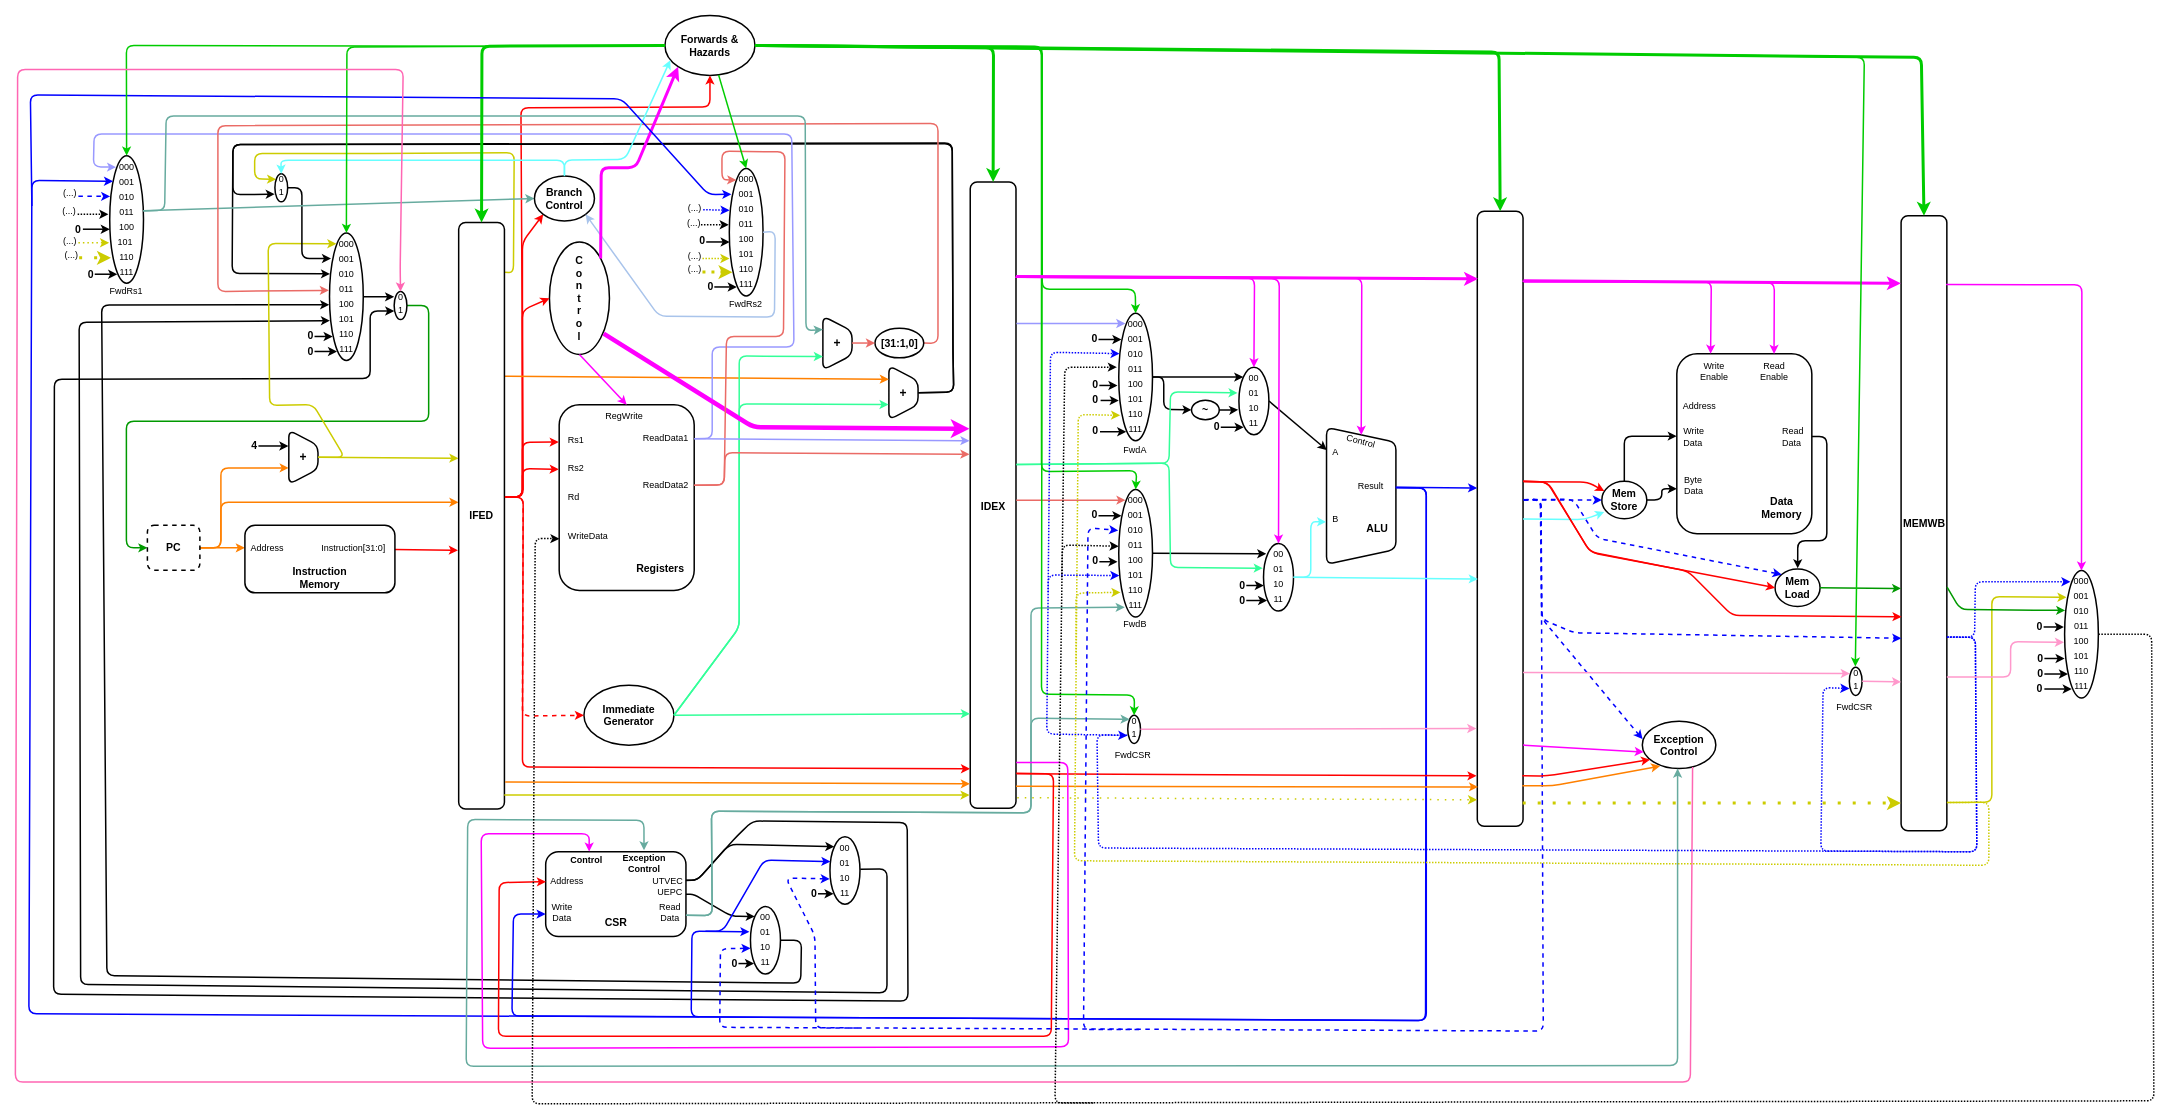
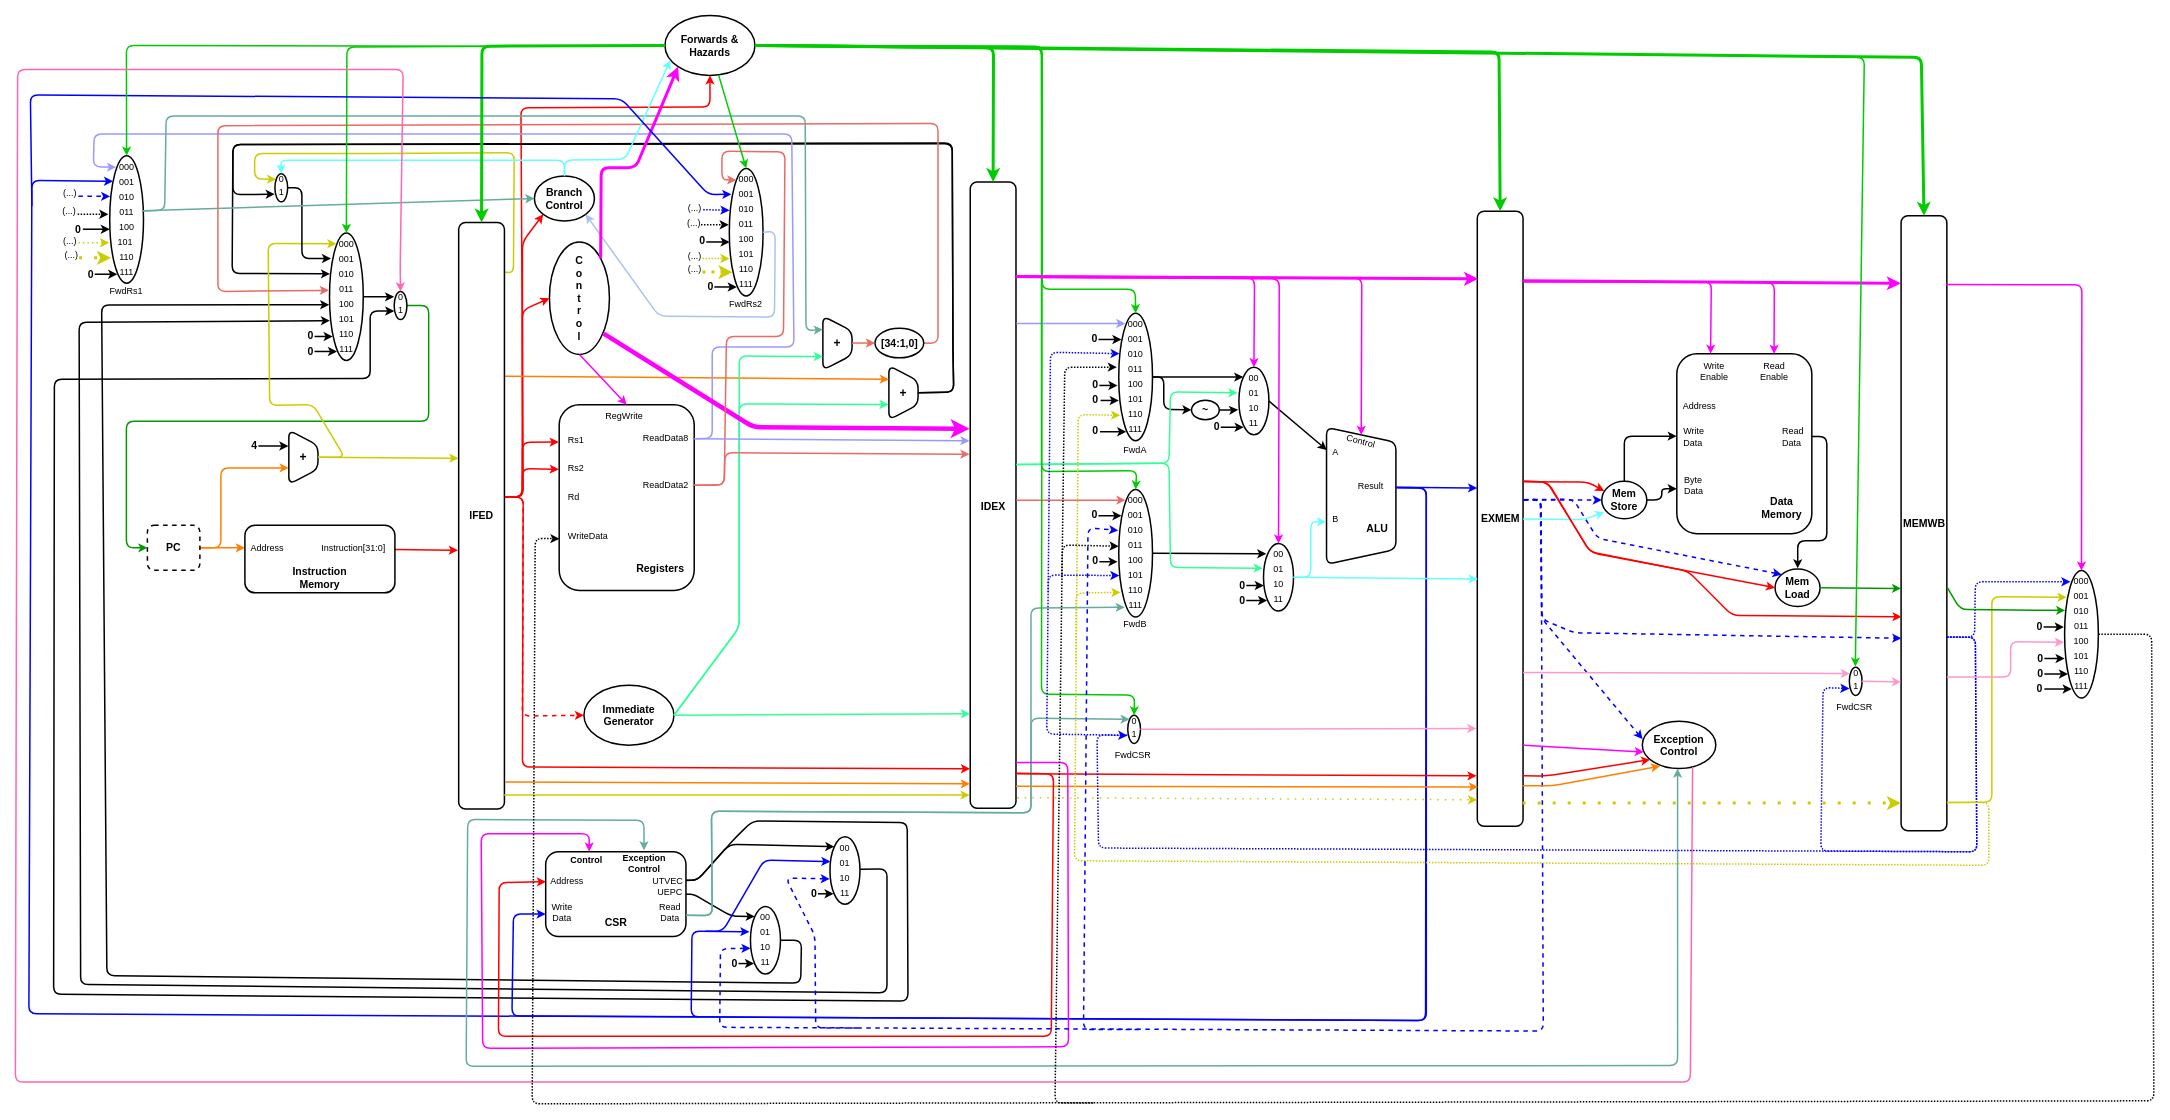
- <mxCell id="133" value="&lt;b&gt;&lt;font style=&quot;font-size: 14px&quot;&gt;[31:1,0]&lt;/font&gt;&lt;/b&gt;" style="text;html=1;strokeColor=none;fillColor=none;align=center;verticalAlign=middle;whiteSpace=wrap;rounded=0;" vertex="1" parent="1"><mxGeometry x="1178.5" y="446.5" width="40" height="20" as="geometry" /></mxCell>
+ <mxCell id="133" value="&lt;b&gt;&lt;font style=&quot;font-size: 14px&quot;&gt;[34:1,0]&lt;/font&gt;&lt;/b&gt;" style="text;html=1;strokeColor=none;fillColor=none;align=center;verticalAlign=middle;whiteSpace=wrap;rounded=0;" vertex="1" parent="1"><mxGeometry x="1178.5" y="446.5" width="40" height="20" as="geometry" /></mxCell>
- <mxCell id="27" value="ReadData1" style="text;html=1;strokeColor=none;fillColor=none;align=left;verticalAlign=middle;whiteSpace=wrap;rounded=0;" parent="21" vertex="1"><mxGeometry x="110" y="35" width="70" height="20" as="geometry" /></mxCell>
+ <mxCell id="27" value="ReadData8" style="text;html=1;strokeColor=none;fillColor=none;align=left;verticalAlign=middle;whiteSpace=wrap;rounded=0;" parent="21" vertex="1"><mxGeometry x="110" y="35" width="70" height="20" as="geometry" /></mxCell>
- <mxCell id="10" style="edgeStyle=orthogonalEdgeStyle;rounded=1;orthogonalLoop=1;jettySize=auto;html=1;strokeWidth=2;exitX=1;exitY=0.5;exitDx=0;exitDy=0;entryX=-0.005;entryY=0.477;entryDx=0;entryDy=0;entryPerimeter=0;strokeColor=#FF8000;" parent="1" source="19" target="92" edge="1"><mxGeometry relative="1" as="geometry"><mxPoint x="602" y="671" as="targetPoint" /><Array as="points"><mxPoint x="294" y="730" /><mxPoint x="294" y="669" /></Array><mxPoint x="267" y="730.49" as="sourcePoint" /></mxGeometry></mxCell>
+ <mxCell id="164" value="&lt;b style=&quot;font-size: 14px&quot;&gt;EXMEM&lt;br&gt;&lt;/b&gt;" style="text;html=1;strokeColor=none;fillColor=none;align=center;verticalAlign=middle;whiteSpace=wrap;rounded=0;" vertex="1" parent="162"><mxGeometry x="10.5" y="400" width="40" height="20" as="geometry" /></mxCell>
